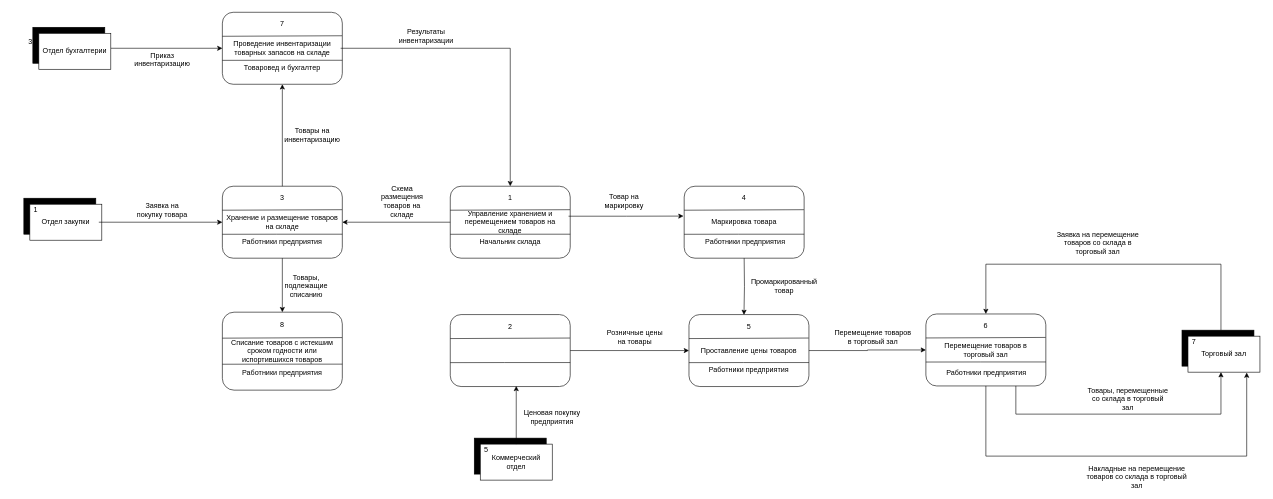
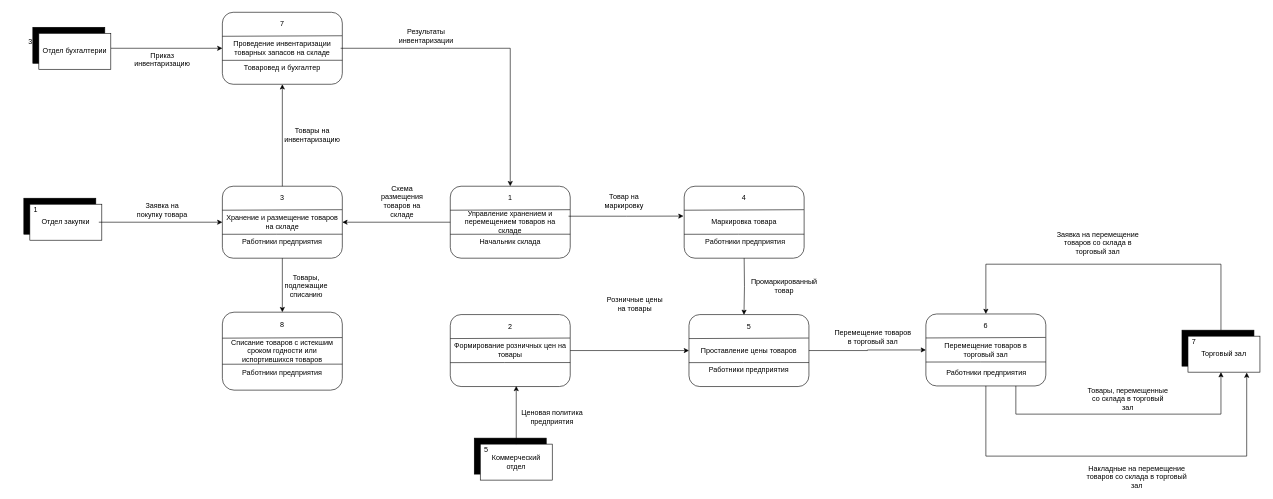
- <mxCell id="76" value="Розничные цены на товары" style="text;html=1;align=center;verticalAlign=middle;whiteSpace=wrap;rounded=0;" vertex="1" parent="1"><mxGeometry x="1008" y="547" width="100" height="30" as="geometry" /></mxCell>
+ <mxCell id="76" value="Розничные цены на товары" style="text;html=1;align=center;verticalAlign=middle;whiteSpace=wrap;rounded=0;" vertex="1" parent="1"><mxGeometry x="1008" y="492" width="100" height="30" as="geometry" /></mxCell>
+ <mxCell id="74" value="Формирование розничных цен на товары" style="text;html=1;align=center;verticalAlign=middle;whiteSpace=wrap;rounded=0;movable=1;resizable=1;rotatable=1;deletable=1;editable=1;locked=0;connectable=1;container=0;" vertex="1" parent="70"><mxGeometry x="2.82" y="40" width="194.37" height="40" as="geometry" /></mxCell>
- <mxCell id="84" value="Ценовая покупку предприятия" style="text;html=1;align=center;verticalAlign=middle;whiteSpace=wrap;rounded=0;" vertex="1" parent="1"><mxGeometry x="860" y="680" width="120" height="30" as="geometry" /></mxCell>
+ <mxCell id="84" value="Ценовая политика предприятия" style="text;html=1;align=center;verticalAlign=middle;whiteSpace=wrap;rounded=0;" vertex="1" parent="1"><mxGeometry x="860" y="680" width="120" height="30" as="geometry" /></mxCell>
